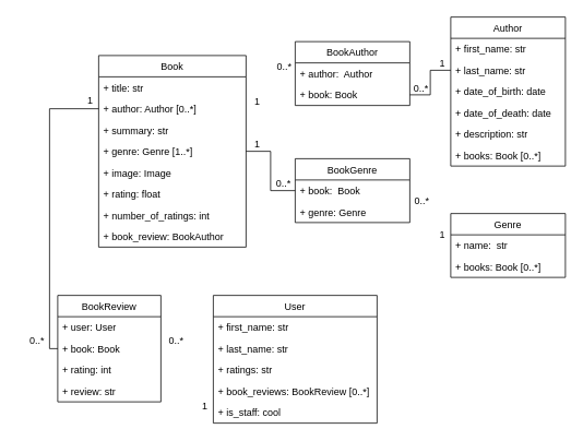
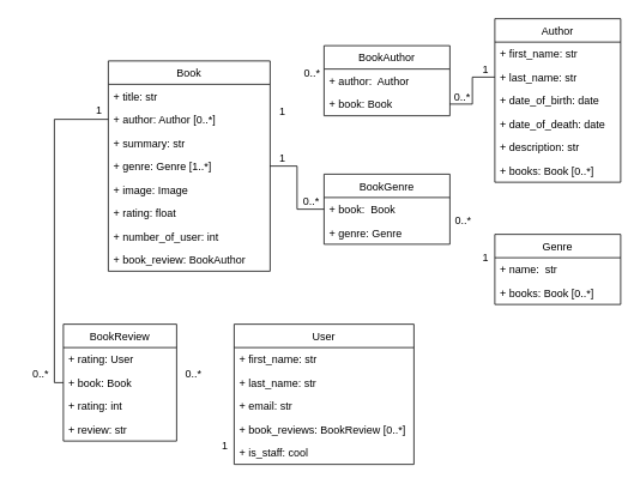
- <mxCell id="9" value="+ number_of_ratings: int" style="text;strokeColor=none;fillColor=none;align=left;verticalAlign=top;spacingLeft=4;spacingRight=4;overflow=hidden;rotatable=0;points=[[0,0.5],[1,0.5]];portConstraint=eastwest;" parent="2" vertex="1"><mxGeometry y="182" width="180" height="26" as="geometry" /></mxCell>
+ <mxCell id="9" value="+ number_of_user: int" style="text;strokeColor=none;fillColor=none;align=left;verticalAlign=top;spacingLeft=4;spacingRight=4;overflow=hidden;rotatable=0;points=[[0,0.5],[1,0.5]];portConstraint=eastwest;" parent="2" vertex="1"><mxGeometry y="182" width="180" height="26" as="geometry" /></mxCell>
- <mxCell id="28" value="+ user: User" style="text;strokeColor=none;fillColor=none;align=left;verticalAlign=top;spacingLeft=4;spacingRight=4;overflow=hidden;rotatable=0;points=[[0,0.5],[1,0.5]];portConstraint=eastwest;" parent="27" vertex="1"><mxGeometry y="26" width="126" height="26" as="geometry" /></mxCell>
+ <mxCell id="28" value="+ rating: User" style="text;strokeColor=none;fillColor=none;align=left;verticalAlign=top;spacingLeft=4;spacingRight=4;overflow=hidden;rotatable=0;points=[[0,0.5],[1,0.5]];portConstraint=eastwest;" parent="27" vertex="1"><mxGeometry y="26" width="126" height="26" as="geometry" /></mxCell>
- <mxCell id="24" value="+ ratings: str" style="text;strokeColor=none;fillColor=none;align=left;verticalAlign=top;spacingLeft=4;spacingRight=4;overflow=hidden;rotatable=0;points=[[0,0.5],[1,0.5]];portConstraint=eastwest;" parent="21" vertex="1"><mxGeometry y="78" width="200" height="26" as="geometry" /></mxCell>
+ <mxCell id="24" value="+ email: str" style="text;strokeColor=none;fillColor=none;align=left;verticalAlign=top;spacingLeft=4;spacingRight=4;overflow=hidden;rotatable=0;points=[[0,0.5],[1,0.5]];portConstraint=eastwest;" parent="21" vertex="1"><mxGeometry y="78" width="200" height="26" as="geometry" /></mxCell>
